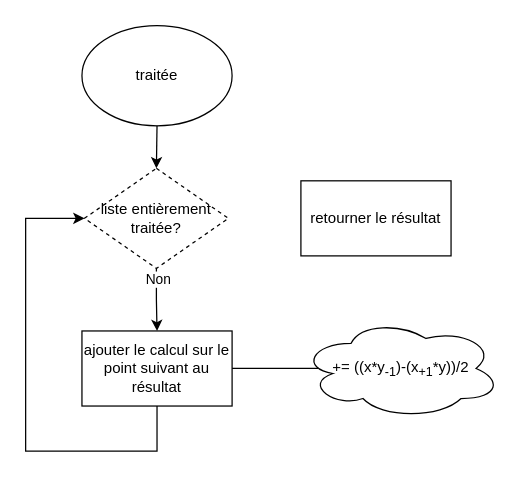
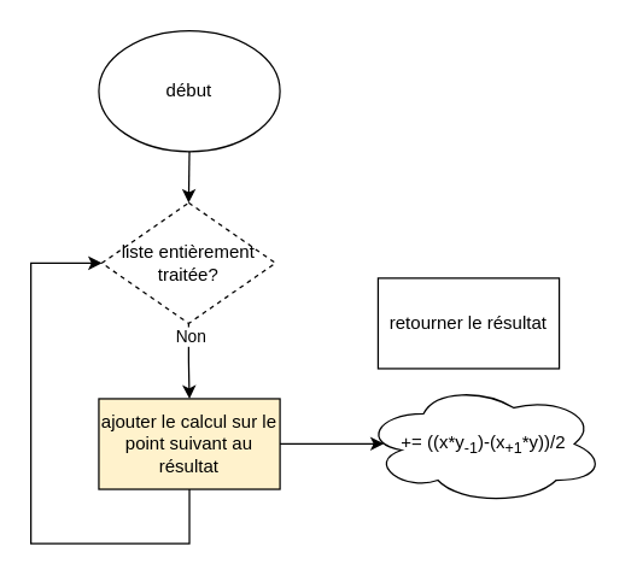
- <mxCell id="2" value="traitée" style="ellipse;whiteSpace=wrap;html=1;" vertex="1" parent="1"><mxGeometry x="65" y="20" width="120" height="80" as="geometry" /></mxCell>
+ <mxCell id="2" value="début" style="ellipse;whiteSpace=wrap;html=1;" vertex="1" parent="1"><mxGeometry x="65" y="20" width="120" height="80" as="geometry" /></mxCell>
- <mxCell id="11" value="retourner le résultat" style="rounded=0;whiteSpace=wrap;html=1;" vertex="1" parent="1"><mxGeometry x="240" y="144" width="120" height="60" as="geometry" /></mxCell>
+ <mxCell id="11" value="retourner le résultat" style="rounded=0;whiteSpace=wrap;html=1;" vertex="1" parent="1"><mxGeometry x="250" y="184" width="120" height="60" as="geometry" /></mxCell>
- <mxCell id="7" value="ajouter le calcul sur le point suivant au résultat" style="rounded=0;whiteSpace=wrap;html=1;" vertex="1" parent="1"><mxGeometry x="65" y="264" width="120" height="60" as="geometry" /></mxCell>
+ <mxCell id="7" value="ajouter le calcul sur le point suivant au résultat" style="rounded=0;whiteSpace=wrap;html=1;fillColor=#fff2cc;" vertex="1" parent="1"><mxGeometry x="65" y="264" width="120" height="60" as="geometry" /></mxCell>
- <mxCell id="9" style="edgeStyle=orthogonalEdgeStyle;rounded=0;orthogonalLoop=1;jettySize=auto;html=1;exitX=1;exitY=0.5;exitDx=0;exitDy=0;entryX=0.087;entryY=0.498;entryDx=0;entryDy=0;entryPerimeter=0;endArrow=none;" edge="1" parent="1" source="7" target="8"><mxGeometry relative="1" as="geometry" /></mxCell>
+ <mxCell id="9" style="edgeStyle=orthogonalEdgeStyle;rounded=0;orthogonalLoop=1;jettySize=auto;html=1;exitX=1;exitY=0.5;exitDx=0;exitDy=0;entryX=0.087;entryY=0.498;entryDx=0;entryDy=0;entryPerimeter=0;" edge="1" parent="1" source="7" target="8"><mxGeometry relative="1" as="geometry" /></mxCell>
